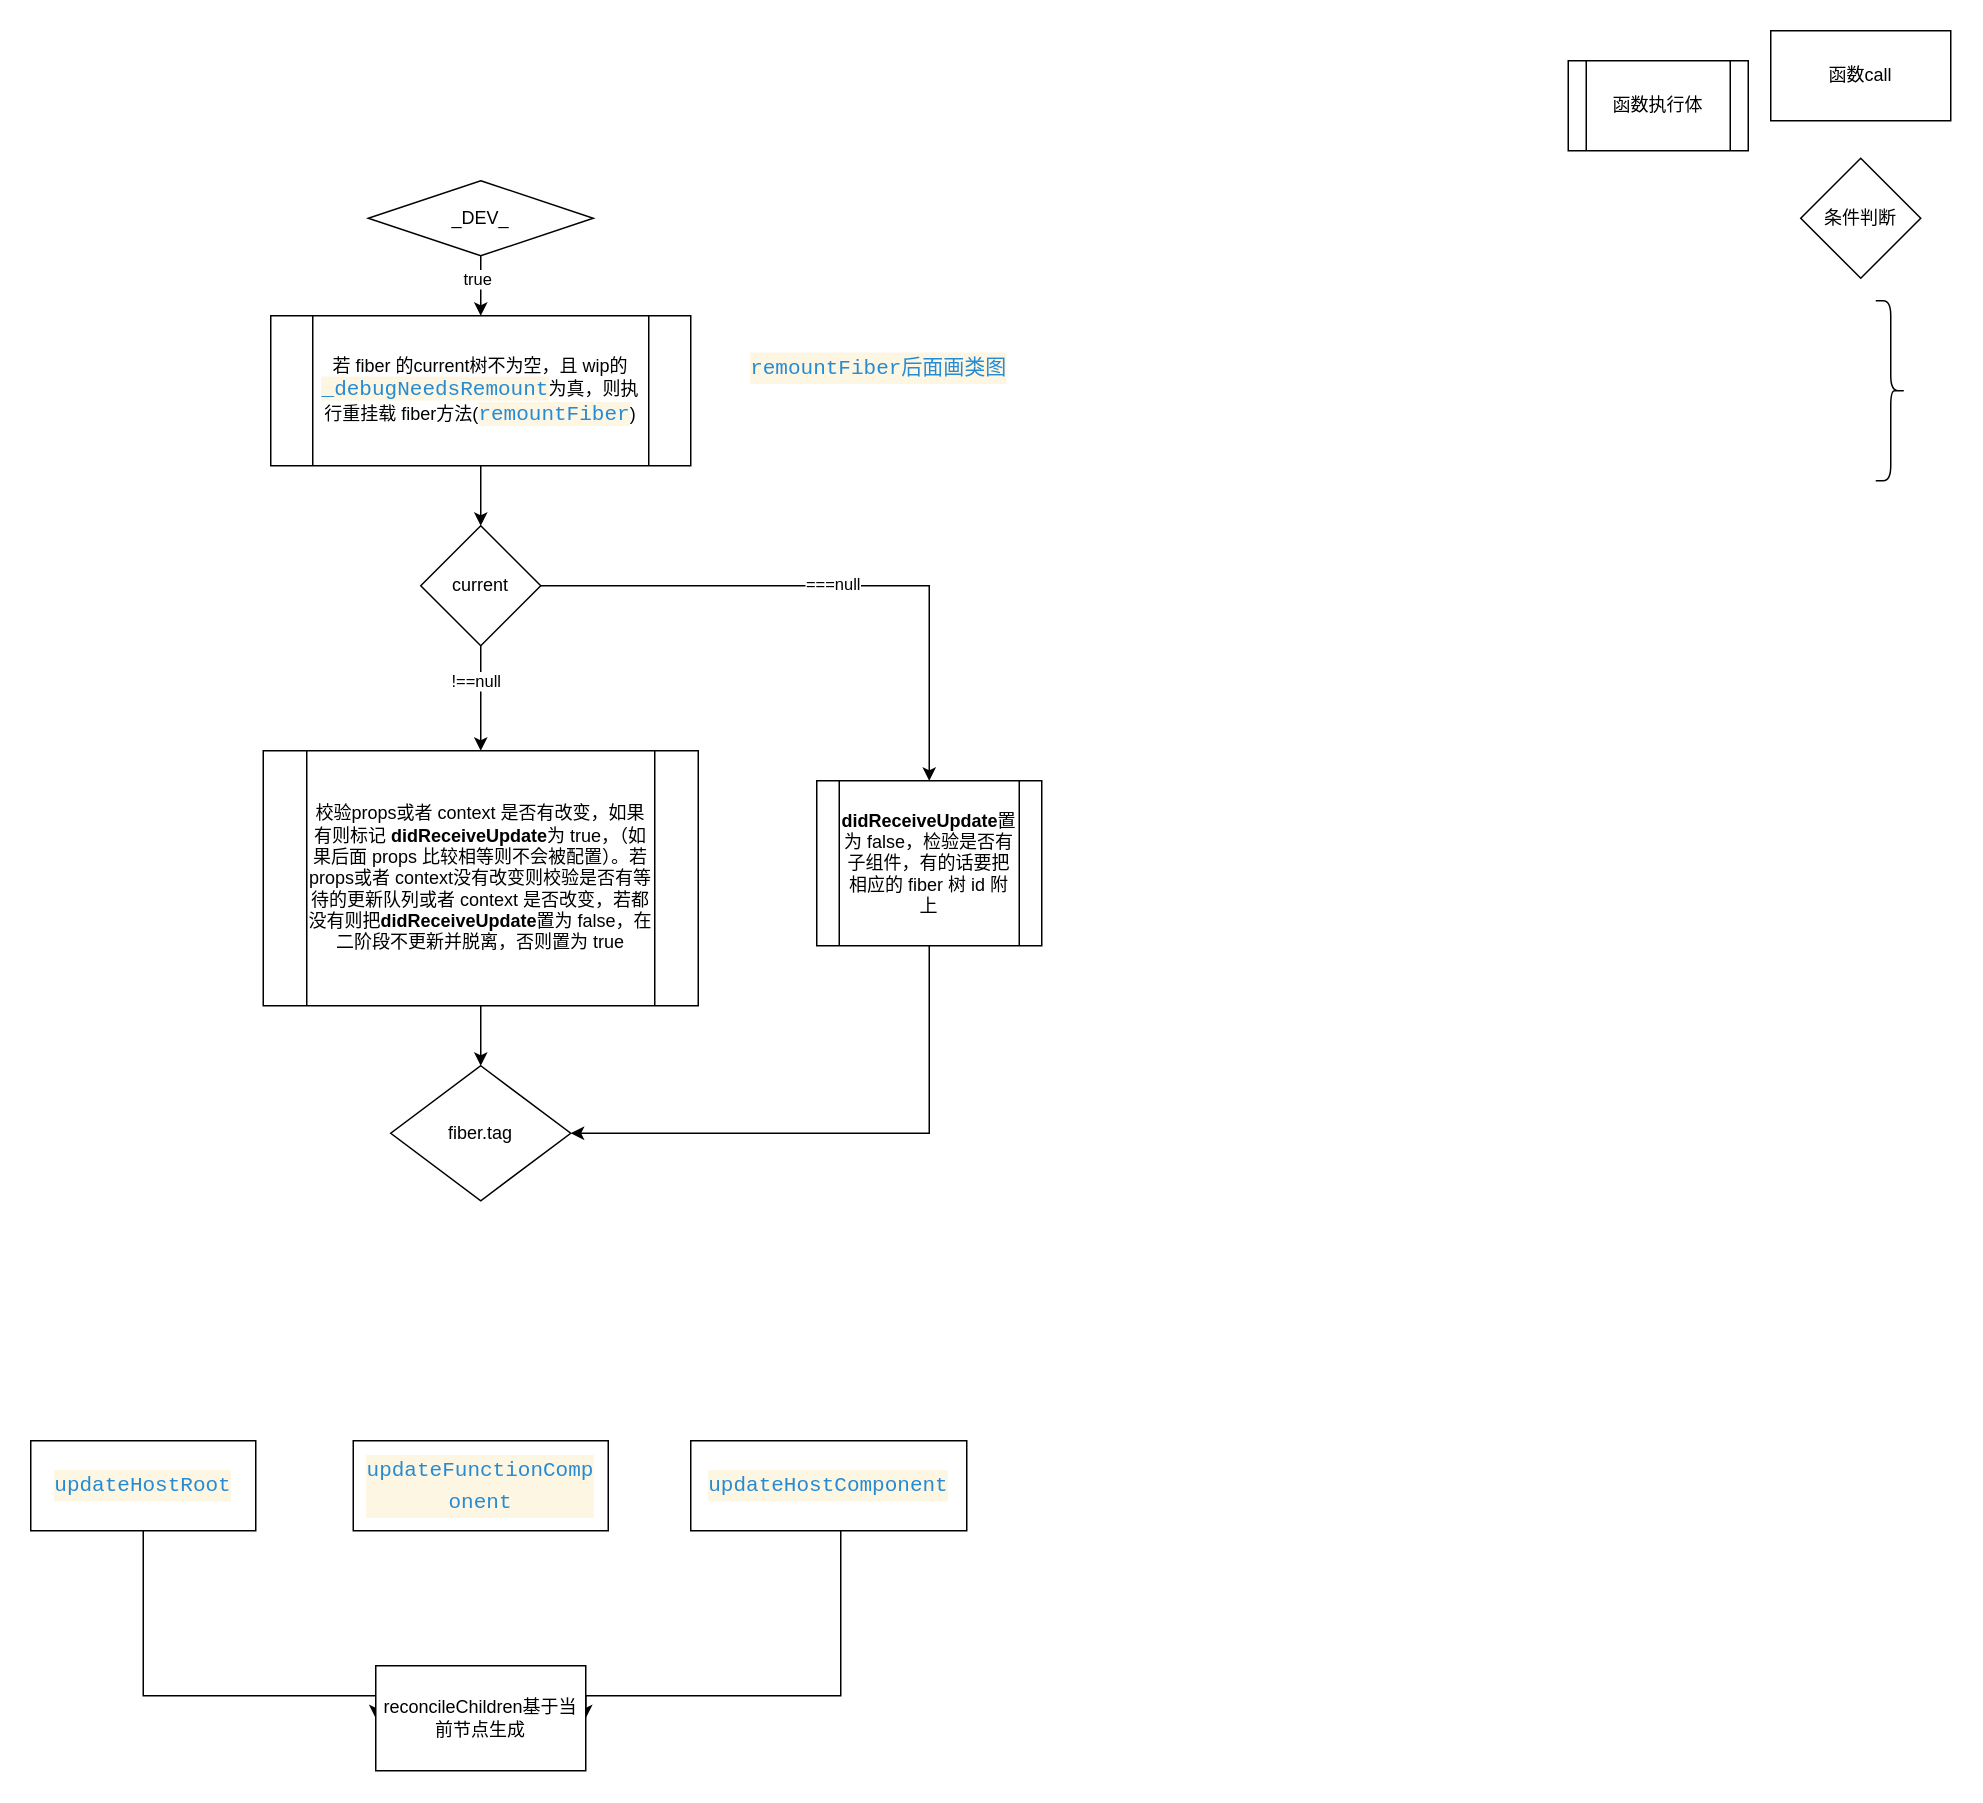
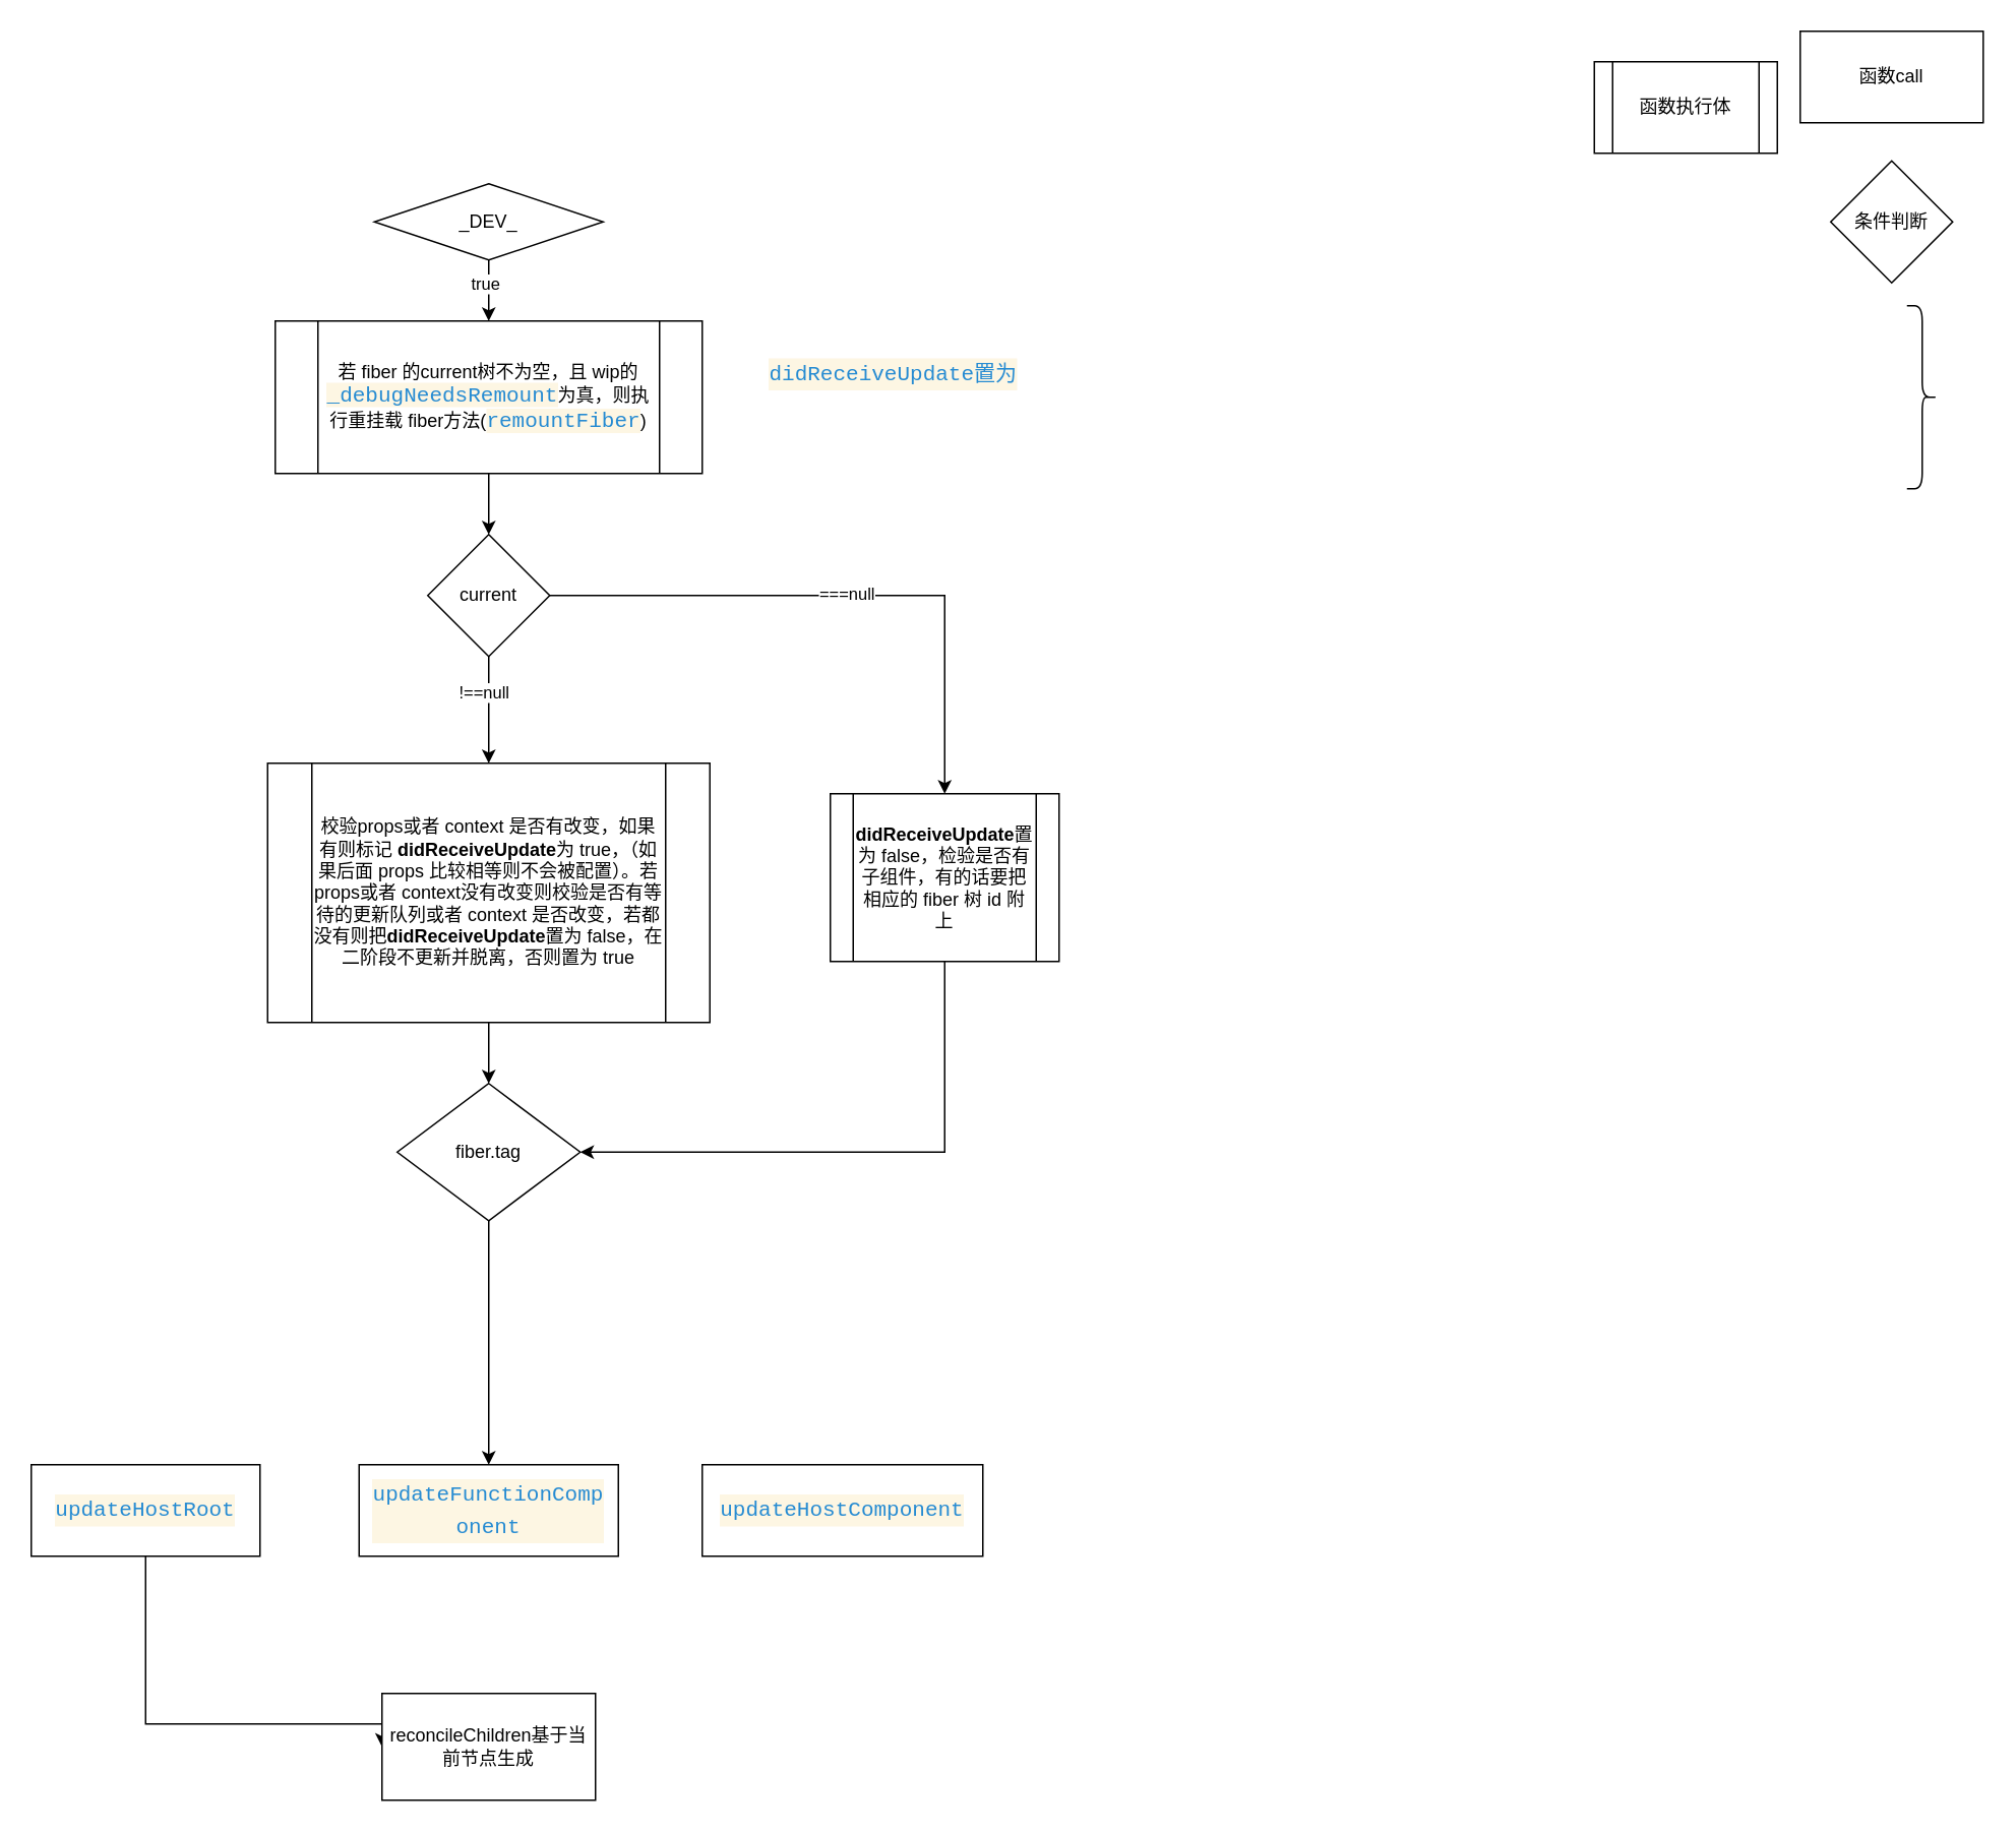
- <mxCell id="11" value="&lt;div style=&quot;color: rgb(101, 123, 131); background-color: rgb(253, 246, 227); font-family: Menlo, Monaco, &amp;quot;Courier New&amp;quot;, monospace; font-size: 14px; line-height: 21px;&quot;&gt;&lt;span style=&quot;color: #268bd2;&quot;&gt;remountFiber后面画类图&lt;/span&gt;&lt;/div&gt;" style="text;html=1;align=center;verticalAlign=middle;resizable=0;points=[];autosize=1;strokeColor=none;fillColor=none;" vertex="1" parent="1"><mxGeometry x="490" y="230" width="190" height="30" as="geometry" /></mxCell>
+ <mxCell id="11" value="&lt;div style=&quot;color: rgb(101, 123, 131); background-color: rgb(253, 246, 227); font-family: Menlo, Monaco, &amp;quot;Courier New&amp;quot;, monospace; font-size: 14px; line-height: 21px;&quot;&gt;&lt;span style=&quot;color: #268bd2;&quot;&gt;didReceiveUpdate置为&lt;/span&gt;&lt;/div&gt;" style="text;html=1;align=center;verticalAlign=middle;resizable=0;points=[];autosize=1;strokeColor=none;fillColor=none;" vertex="1" parent="1"><mxGeometry x="490" y="230" width="190" height="30" as="geometry" /></mxCell>
+ <mxCell id="21" style="edgeStyle=orthogonalEdgeStyle;rounded=0;orthogonalLoop=1;jettySize=auto;html=1;exitX=0.5;exitY=1;exitDx=0;exitDy=0;" edge="1" parent="1" source="22" target="25"><mxGeometry relative="1" as="geometry" /></mxCell>
- <mxCell id="26" style="edgeStyle=orthogonalEdgeStyle;rounded=0;orthogonalLoop=1;jettySize=auto;html=1;entryX=1;entryY=0.5;entryDx=0;entryDy=0;" edge="1" parent="1" source="27" target="28"><mxGeometry relative="1" as="geometry"><Array as="points"><mxPoint x="560" y="1130" /></Array></mxGeometry></mxCell>
